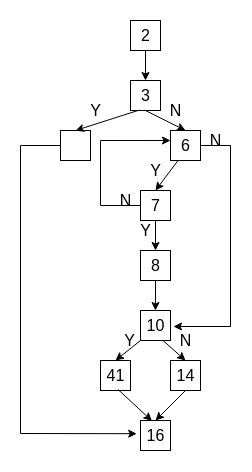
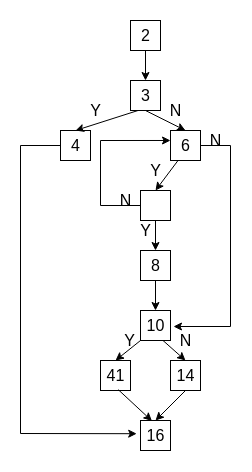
+ <mxCell id="11" value="&lt;font style=&quot;font-size: 16px&quot;&gt;4&lt;/font&gt;" style="text;html=1;align=center;verticalAlign=middle;resizable=0;points=[];autosize=1;" vertex="1" parent="9"><mxGeometry x="5" y="5" width="20" height="20" as="geometry" /></mxCell>
- <mxCell id="21" value="&lt;font style=&quot;font-size: 16px&quot;&gt;7&lt;/font&gt;" style="text;html=1;align=center;verticalAlign=middle;resizable=0;points=[];autosize=1;" vertex="1" parent="19"><mxGeometry x="5" y="5" width="20" height="20" as="geometry" /></mxCell>
